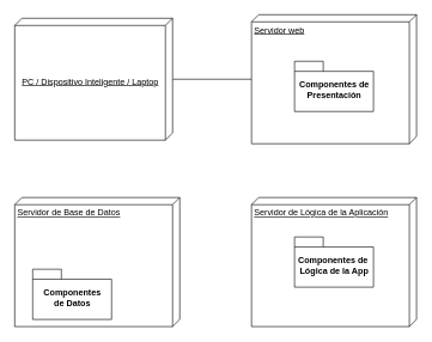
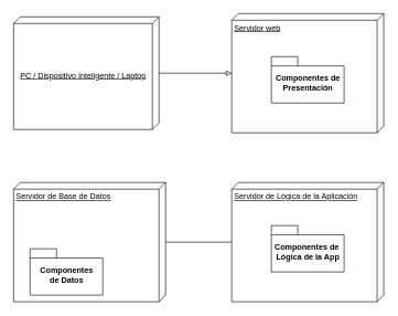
- <mxCell id="2" style="edgeStyle=orthogonalEdgeStyle;rounded=0;orthogonalLoop=1;jettySize=auto;html=1;endArrow=none;endFill=0;" edge="1" parent="1" source="3" target="4"><mxGeometry relative="1" as="geometry" /></mxCell>
+ <mxCell id="2" style="edgeStyle=orthogonalEdgeStyle;rounded=0;orthogonalLoop=1;jettySize=auto;html=1;endArrow=block;endFill=0;" edge="1" parent="1" source="3" target="4"><mxGeometry relative="1" as="geometry" /></mxCell>
+ <mxCell id="6" style="edgeStyle=orthogonalEdgeStyle;rounded=0;orthogonalLoop=1;jettySize=auto;html=1;endArrow=none;endFill=0;" edge="1" parent="1" source="7" target="9"><mxGeometry relative="1" as="geometry" /></mxCell>
- <mxCell id="8" value="Componentes de&amp;nbsp;&lt;br&gt;Lógica de la App" style="shape=folder;fontStyle=1;spacingTop=10;tabWidth=40;tabHeight=14;tabPosition=left;html=1;" vertex="1" parent="1"><mxGeometry x="410" y="330" width="110" height="70" as="geometry" /></mxCell>
+ <mxCell id="8" value="Componentes de&amp;nbsp;&lt;br&gt;Lógica de la App" style="shape=folder;fontStyle=1;spacingTop=10;tabWidth=40;tabHeight=14;tabPosition=left;html=1;" vertex="1" parent="1"><mxGeometry x="410" y="340" width="110" height="70" as="geometry" /></mxCell>
